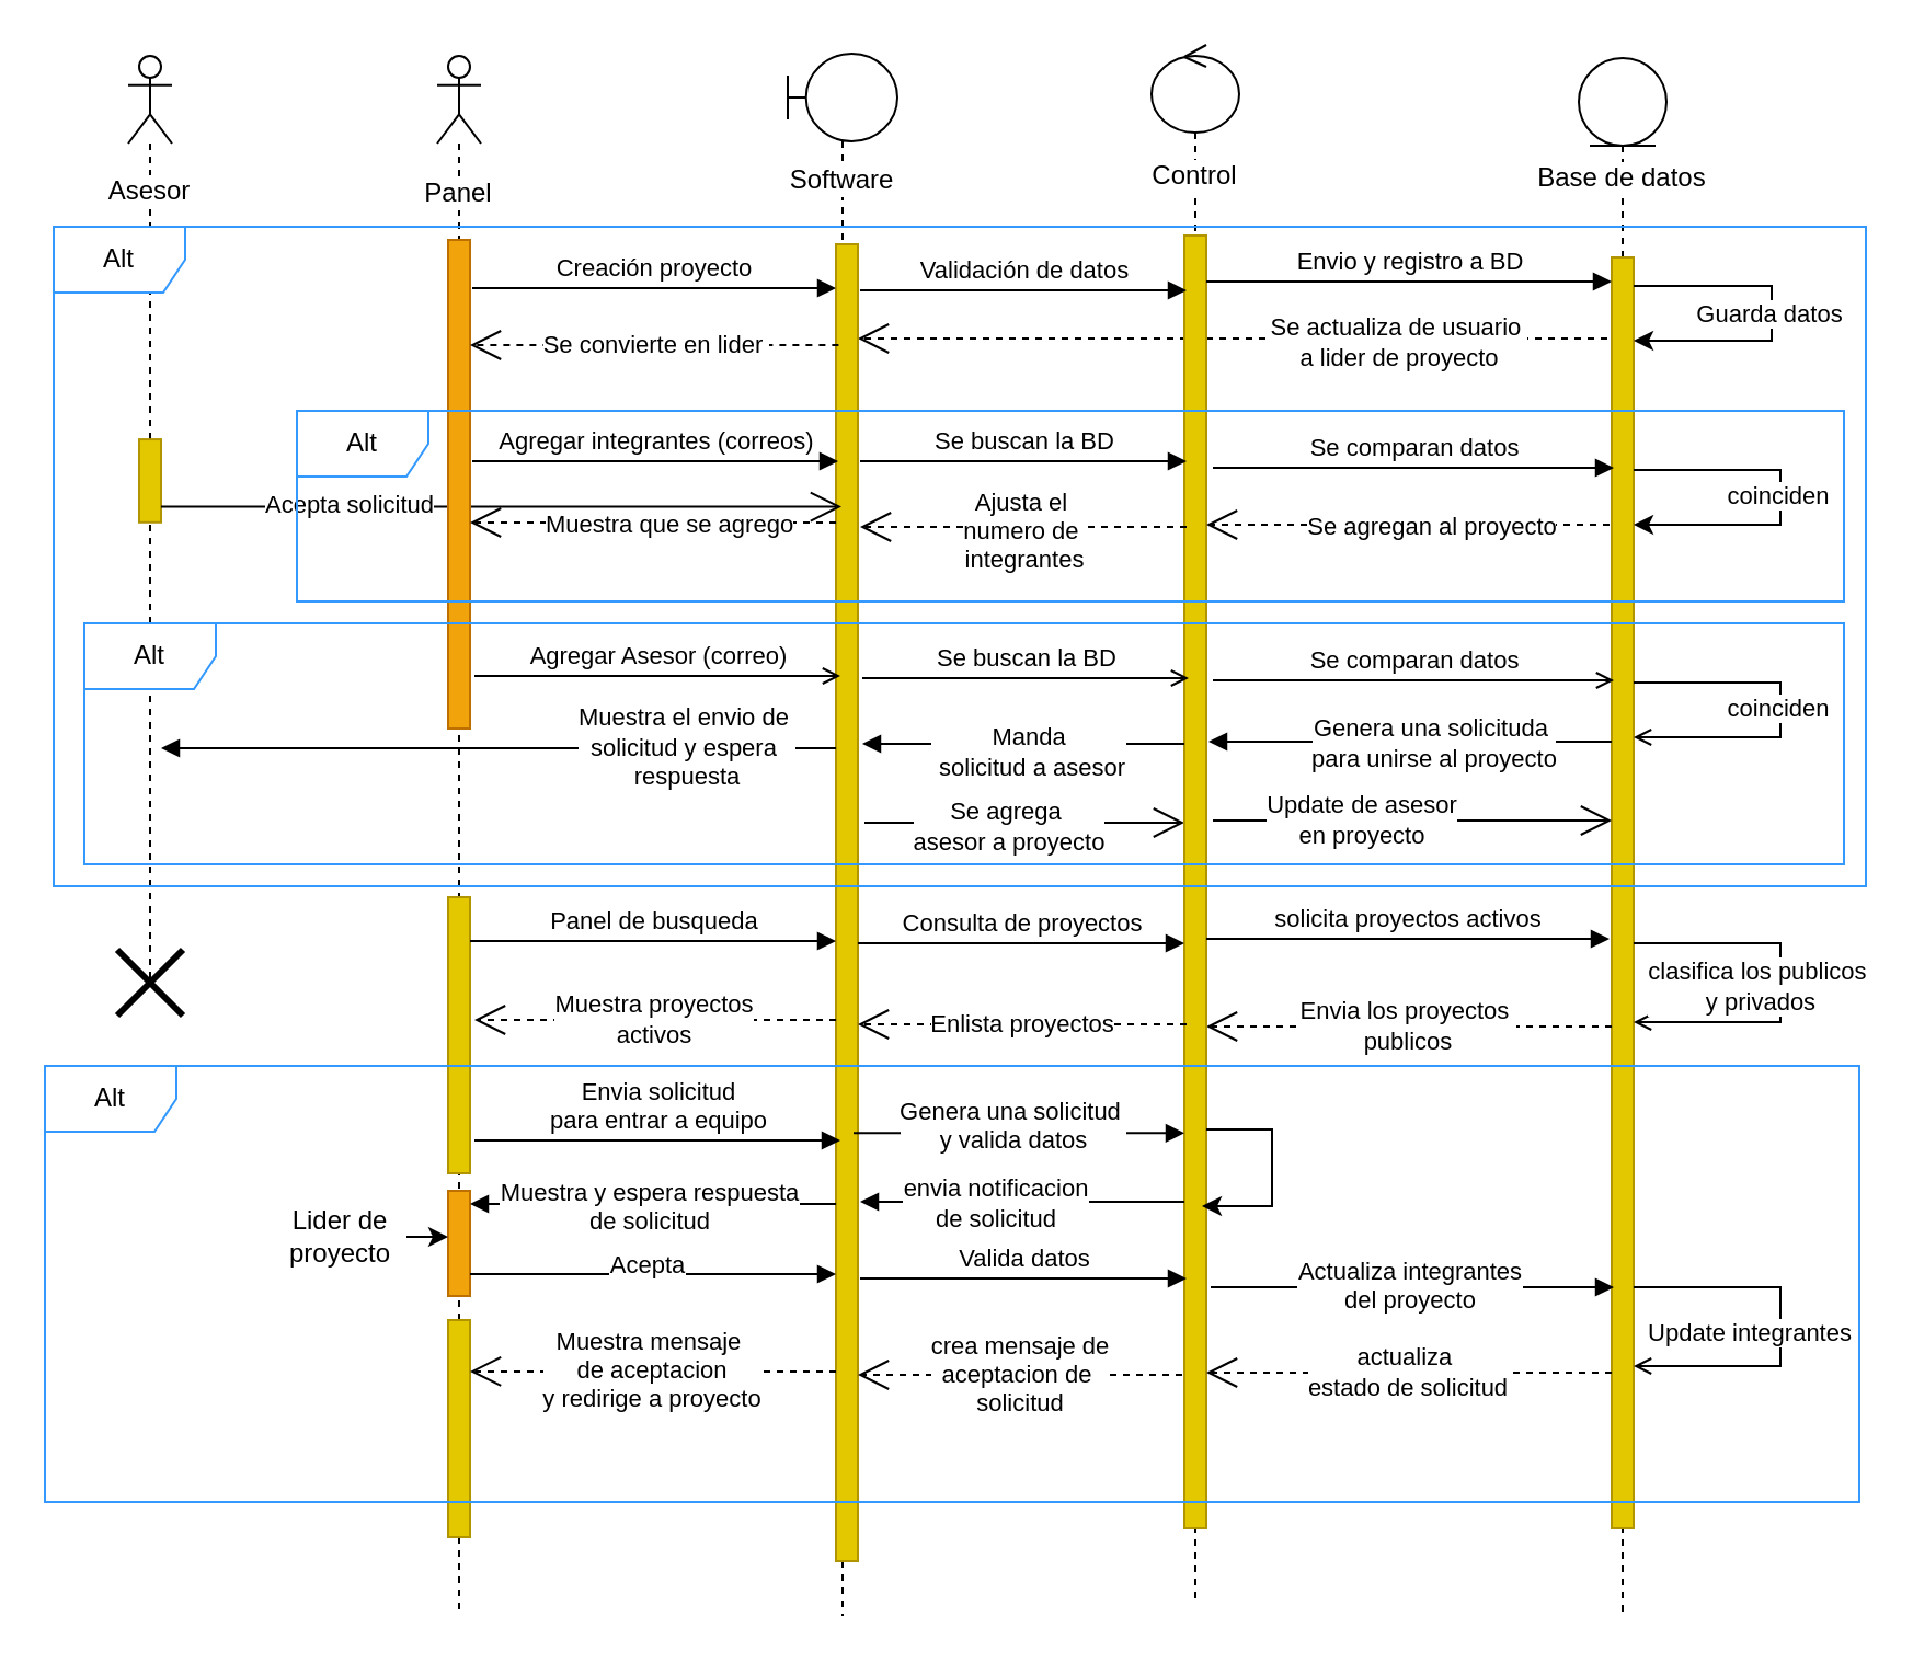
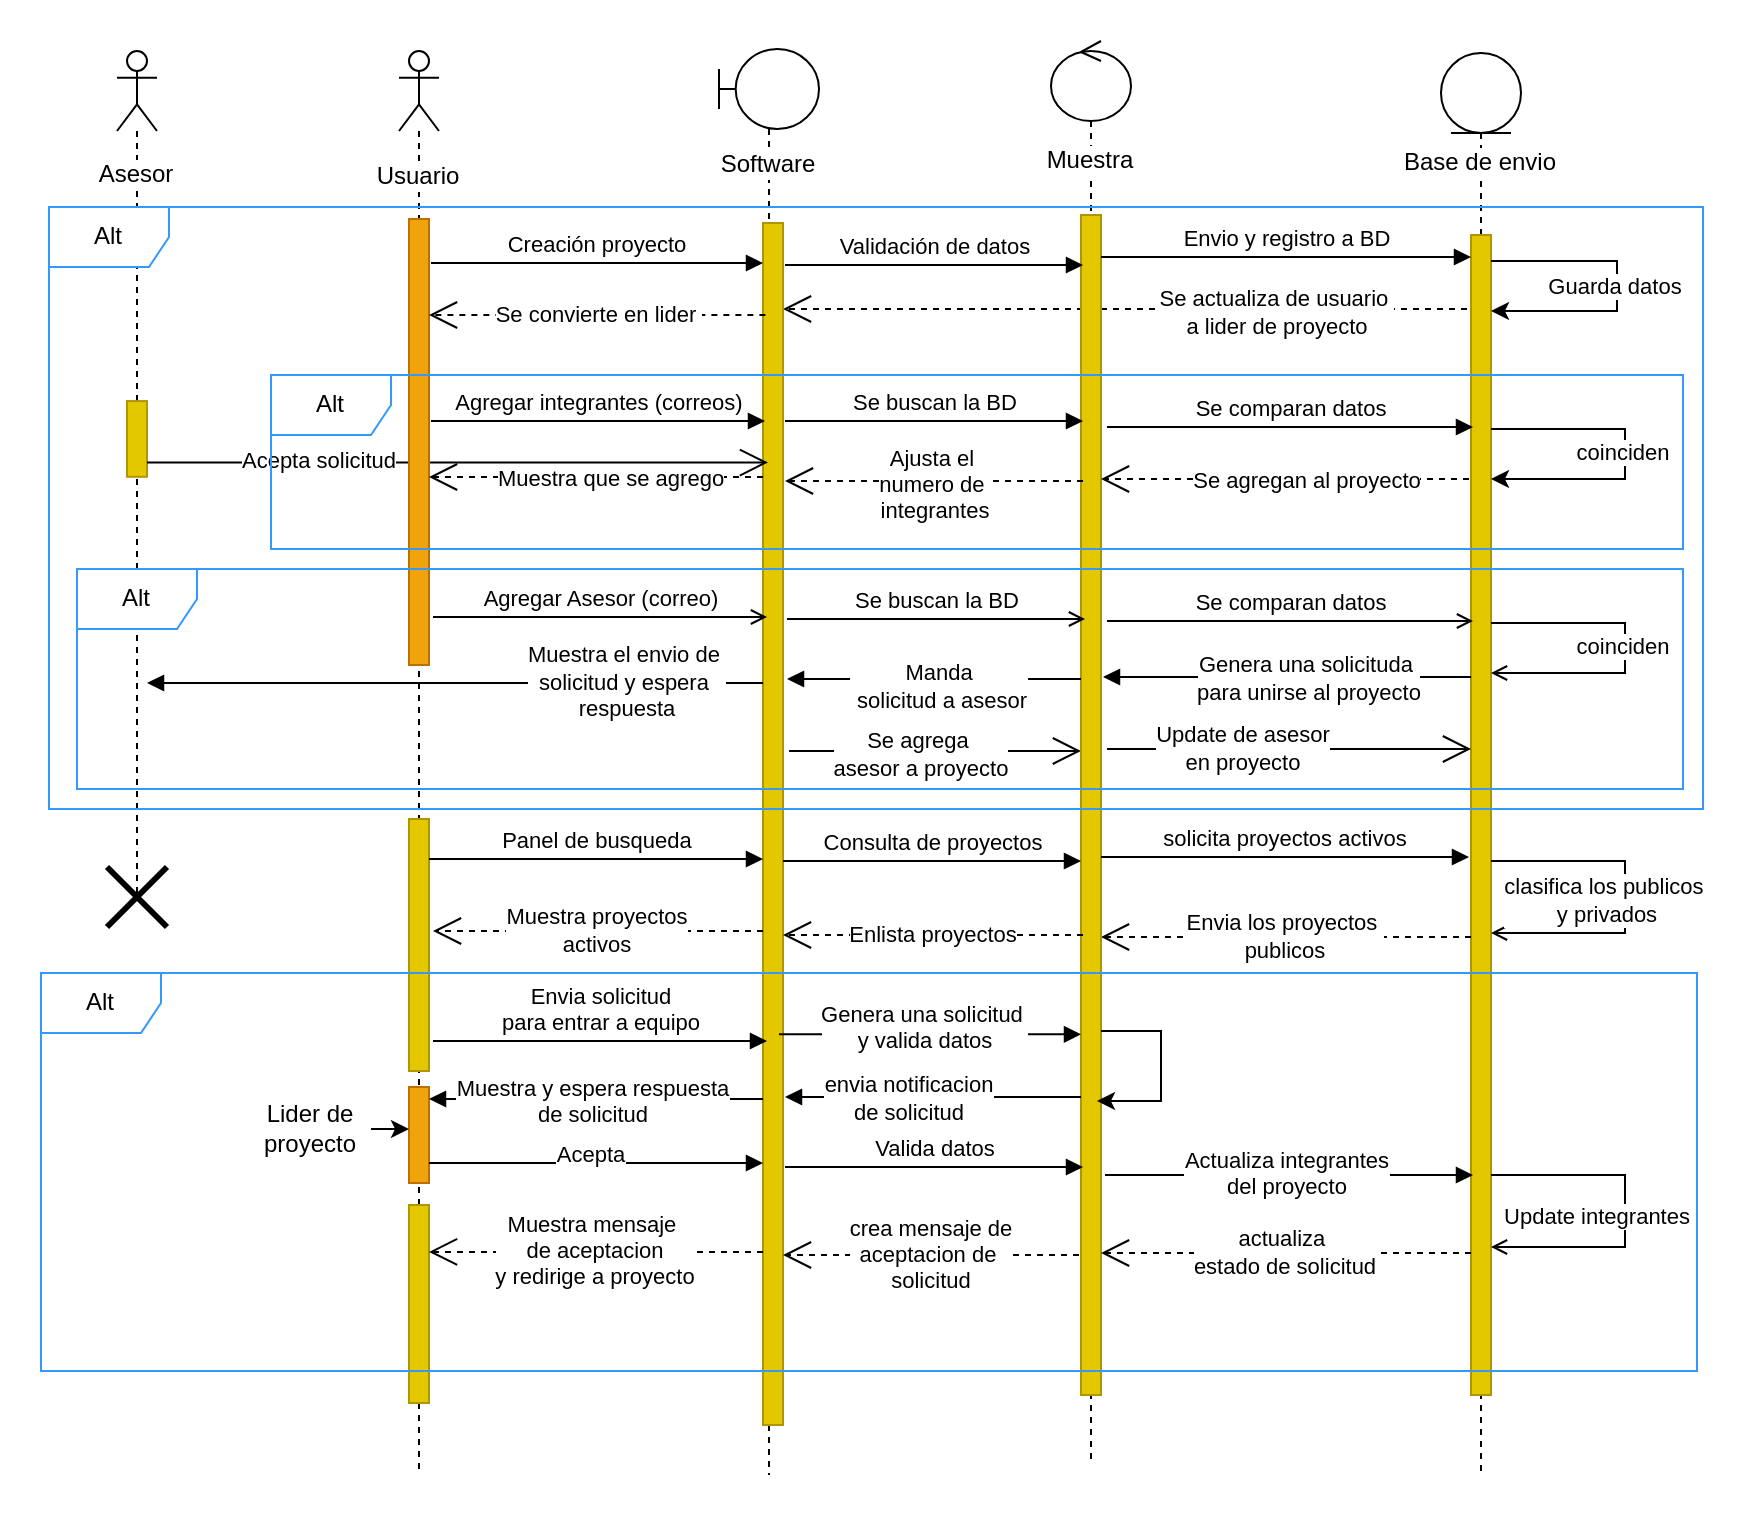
- <mxCell id="27" value="Control" style="text;html=1;align=center;verticalAlign=middle;whiteSpace=wrap;rounded=0;labelBackgroundColor=default;" vertex="1" parent="24"><mxGeometry x="-2" y="45" width="60" height="30" as="geometry" /></mxCell>
+ <mxCell id="27" value="Muestra" style="text;html=1;align=center;verticalAlign=middle;whiteSpace=wrap;rounded=0;labelBackgroundColor=default;" vertex="1" parent="24"><mxGeometry x="-2" y="45" width="60" height="30" as="geometry" /></mxCell>
- <mxCell id="12" value="Base de datos" style="text;html=1;align=center;verticalAlign=middle;whiteSpace=wrap;rounded=0;labelBackgroundColor=default;" vertex="1" parent="3"><mxGeometry y="40" width="86" height="30" as="geometry" /></mxCell>
+ <mxCell id="12" value="Base de envio" style="text;html=1;align=center;verticalAlign=middle;whiteSpace=wrap;rounded=0;labelBackgroundColor=default;" vertex="1" parent="3"><mxGeometry y="40" width="86" height="30" as="geometry" /></mxCell>
- <mxCell id="49" value="Panel" style="text;html=1;align=center;verticalAlign=middle;whiteSpace=wrap;rounded=0;labelBackgroundColor=default;" vertex="1" parent="1"><mxGeometry x="155" y="73" width="108" height="30" as="geometry" /></mxCell>
+ <mxCell id="49" value="Usuario" style="text;html=1;align=center;verticalAlign=middle;whiteSpace=wrap;rounded=0;labelBackgroundColor=default;" vertex="1" parent="1"><mxGeometry x="155" y="73" width="108" height="30" as="geometry" /></mxCell>
